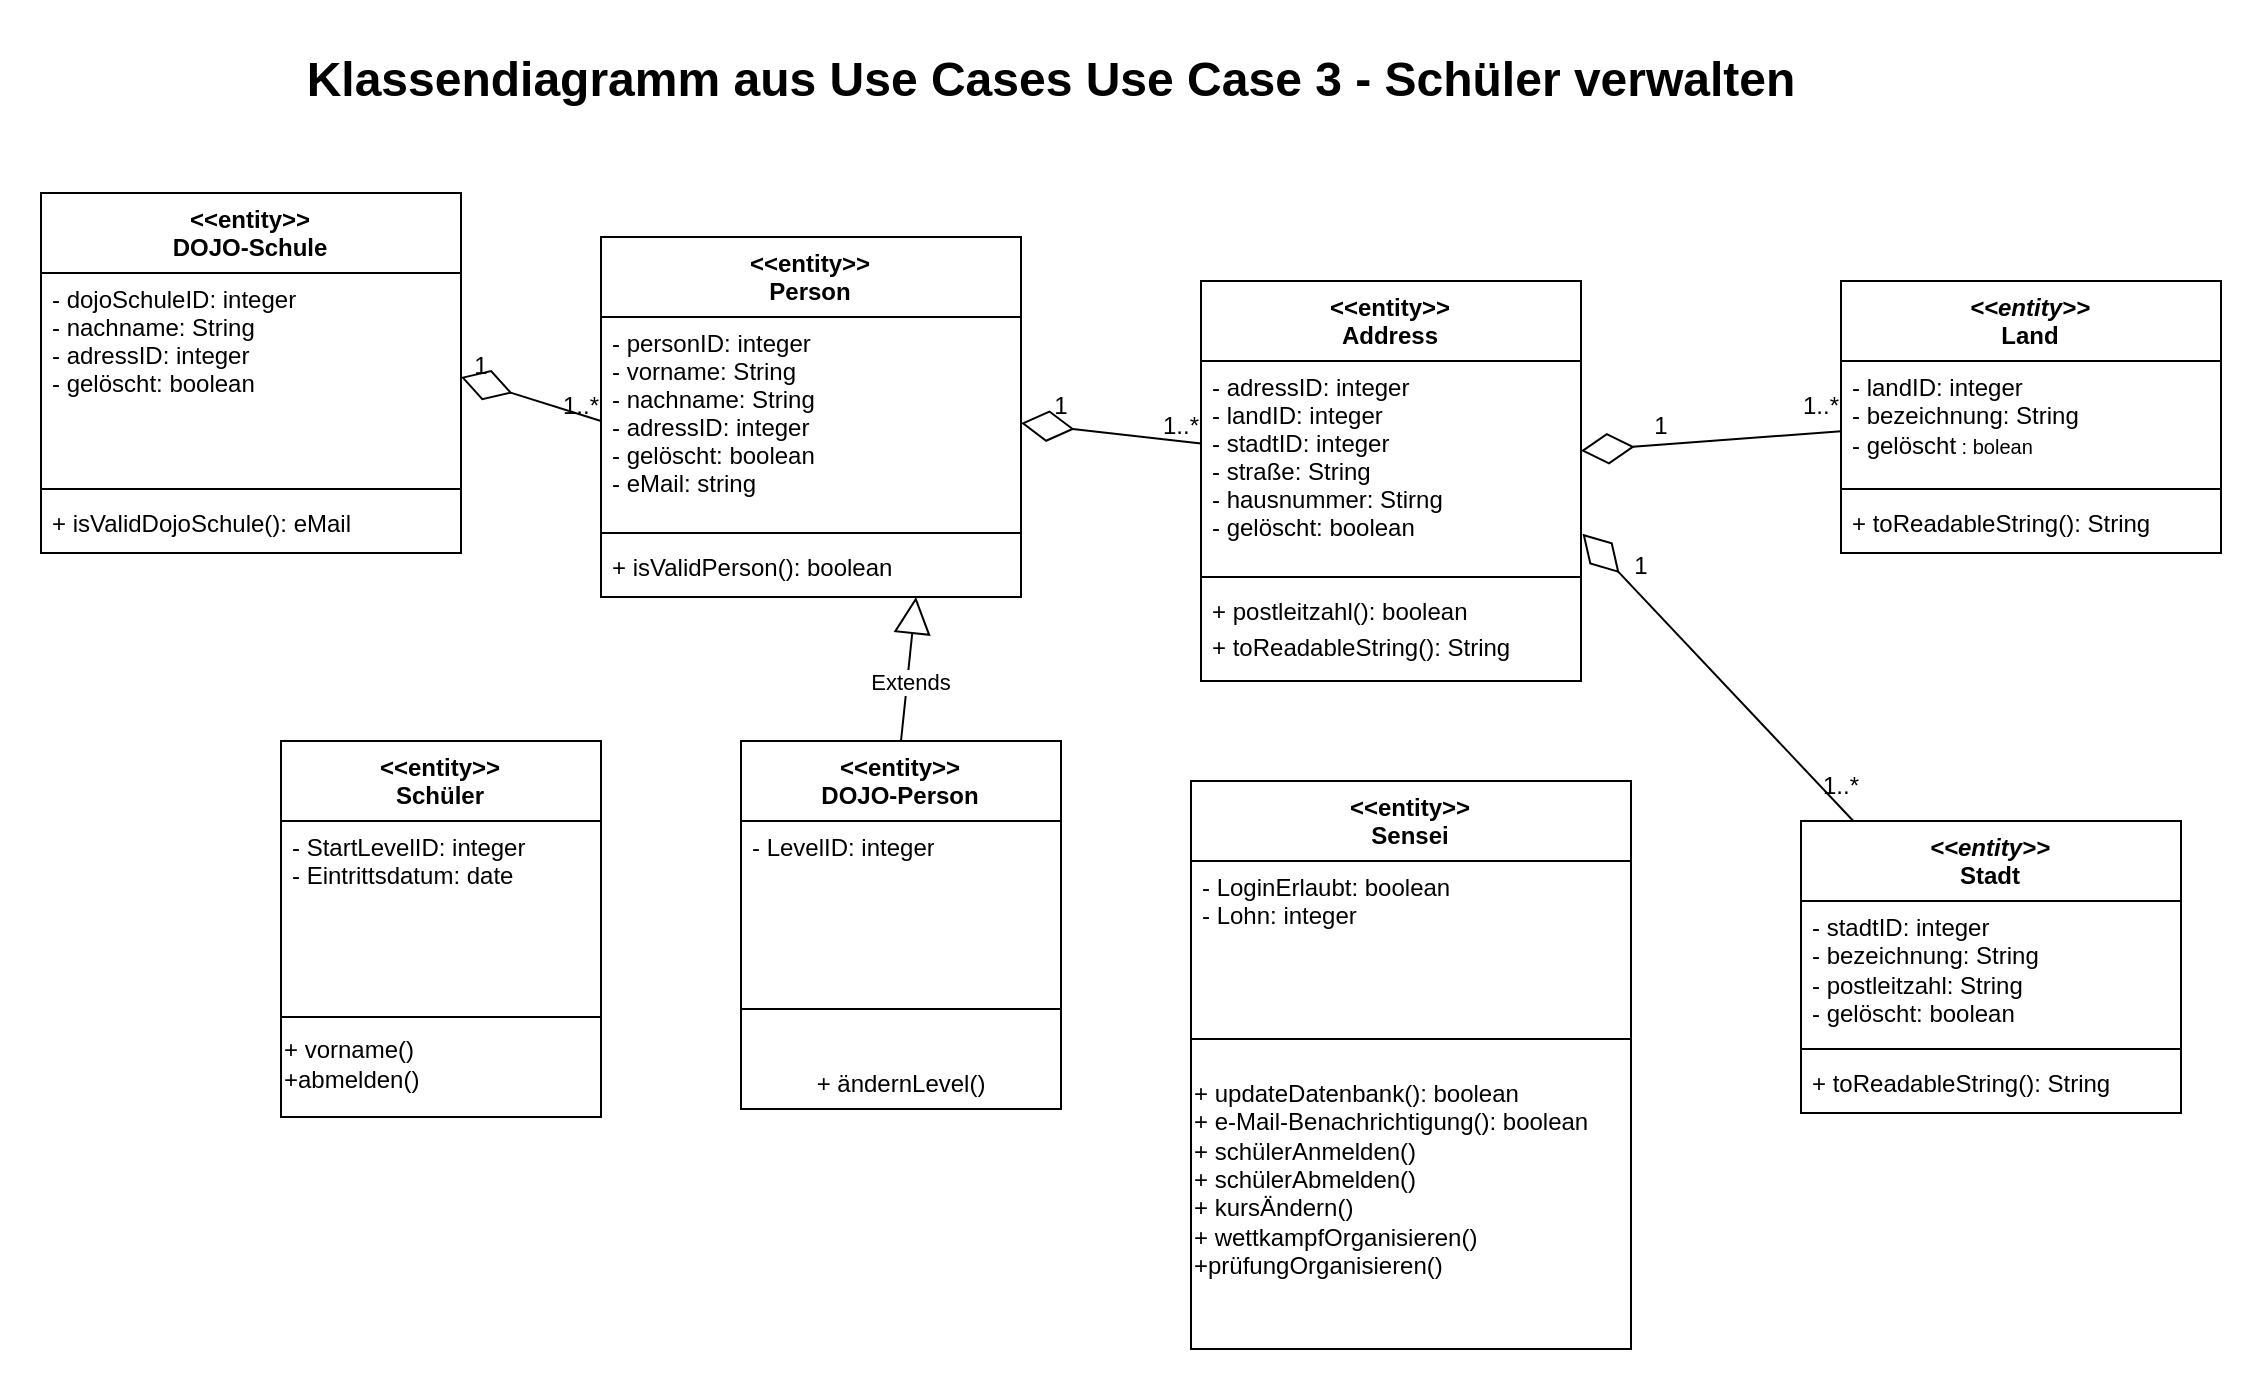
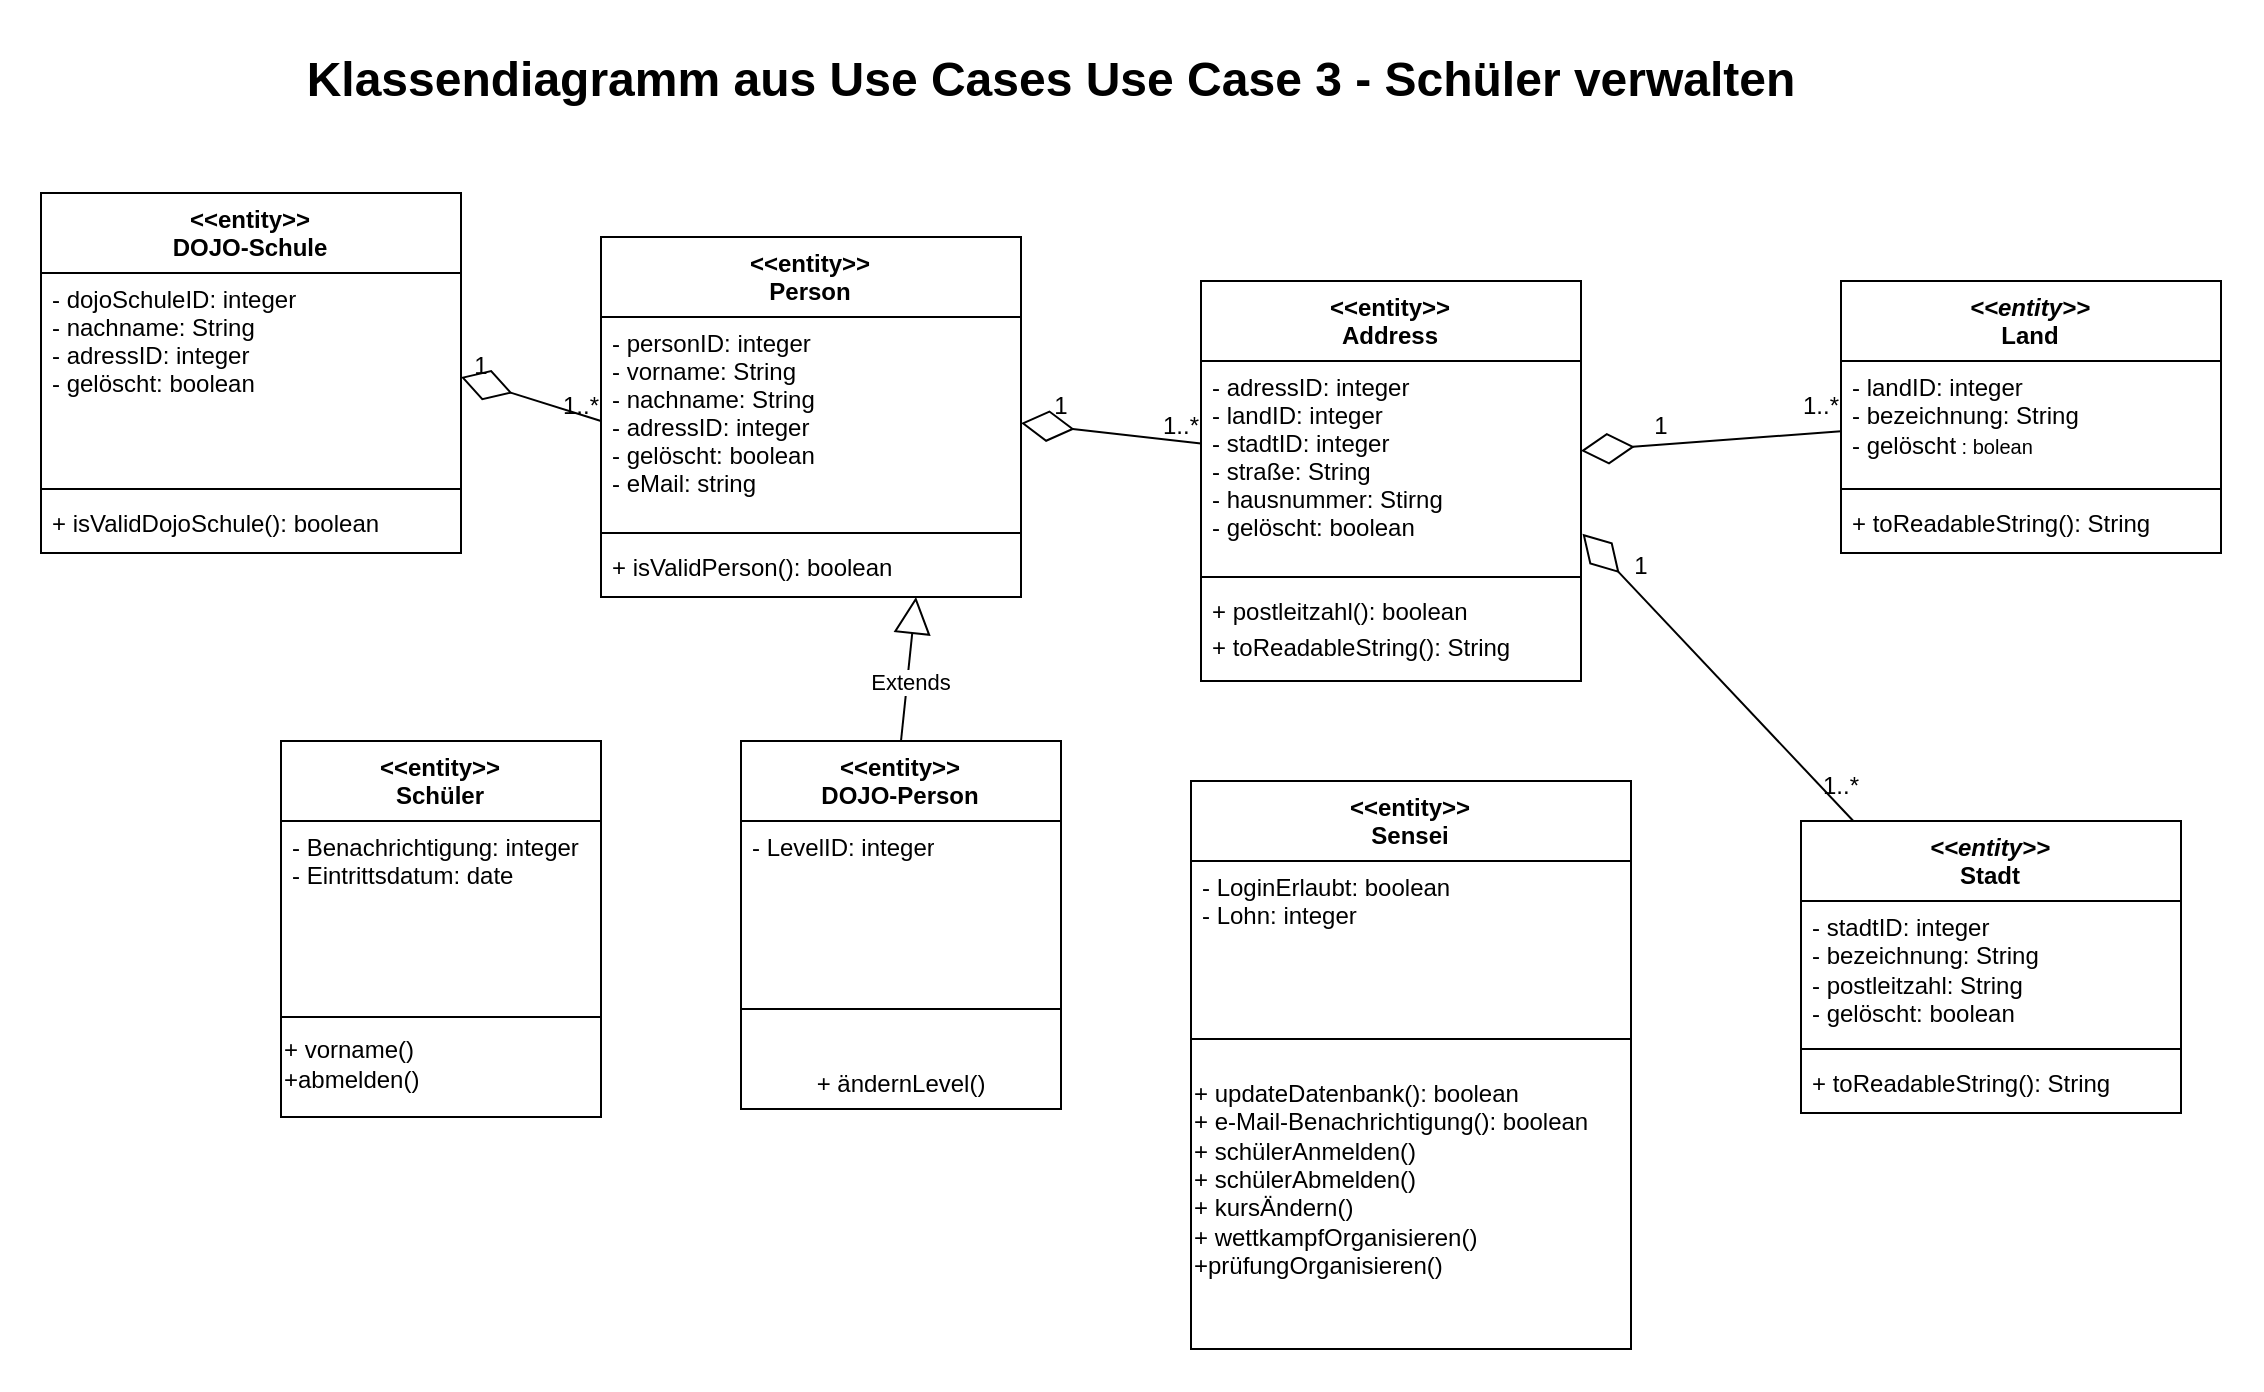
- <mxCell id="48" value="+ isValidDojoSchule(): eMail" style="text;align=left;verticalAlign=top;spacingLeft=4;spacingRight=4;overflow=hidden;rotatable=0;points=[[0,0.5],[1,0.5]];portConstraint=eastwest;" vertex="1" parent="45"><mxGeometry y="152" width="210" height="18" as="geometry" /></mxCell>
+ <mxCell id="48" value="+ isValidDojoSchule(): boolean" style="text;align=left;verticalAlign=top;spacingLeft=4;spacingRight=4;overflow=hidden;rotatable=0;points=[[0,0.5],[1,0.5]];portConstraint=eastwest;" vertex="1" parent="45"><mxGeometry y="152" width="210" height="18" as="geometry" /></mxCell>
- <mxCell id="7" value="- StartLevelID: integer&#10;- Eintrittsdatum: date" style="text;align=left;verticalAlign=top;spacingLeft=4;spacingRight=4;overflow=hidden;rotatable=0;points=[[0,0.5],[1,0.5]];portConstraint=eastwest;" vertex="1" parent="6"><mxGeometry y="40" width="160" height="94" as="geometry" /></mxCell>
+ <mxCell id="7" value="- Benachrichtigung: integer&#10;- Eintrittsdatum: date" style="text;align=left;verticalAlign=top;spacingLeft=4;spacingRight=4;overflow=hidden;rotatable=0;points=[[0,0.5],[1,0.5]];portConstraint=eastwest;" vertex="1" parent="6"><mxGeometry y="40" width="160" height="94" as="geometry" /></mxCell>
